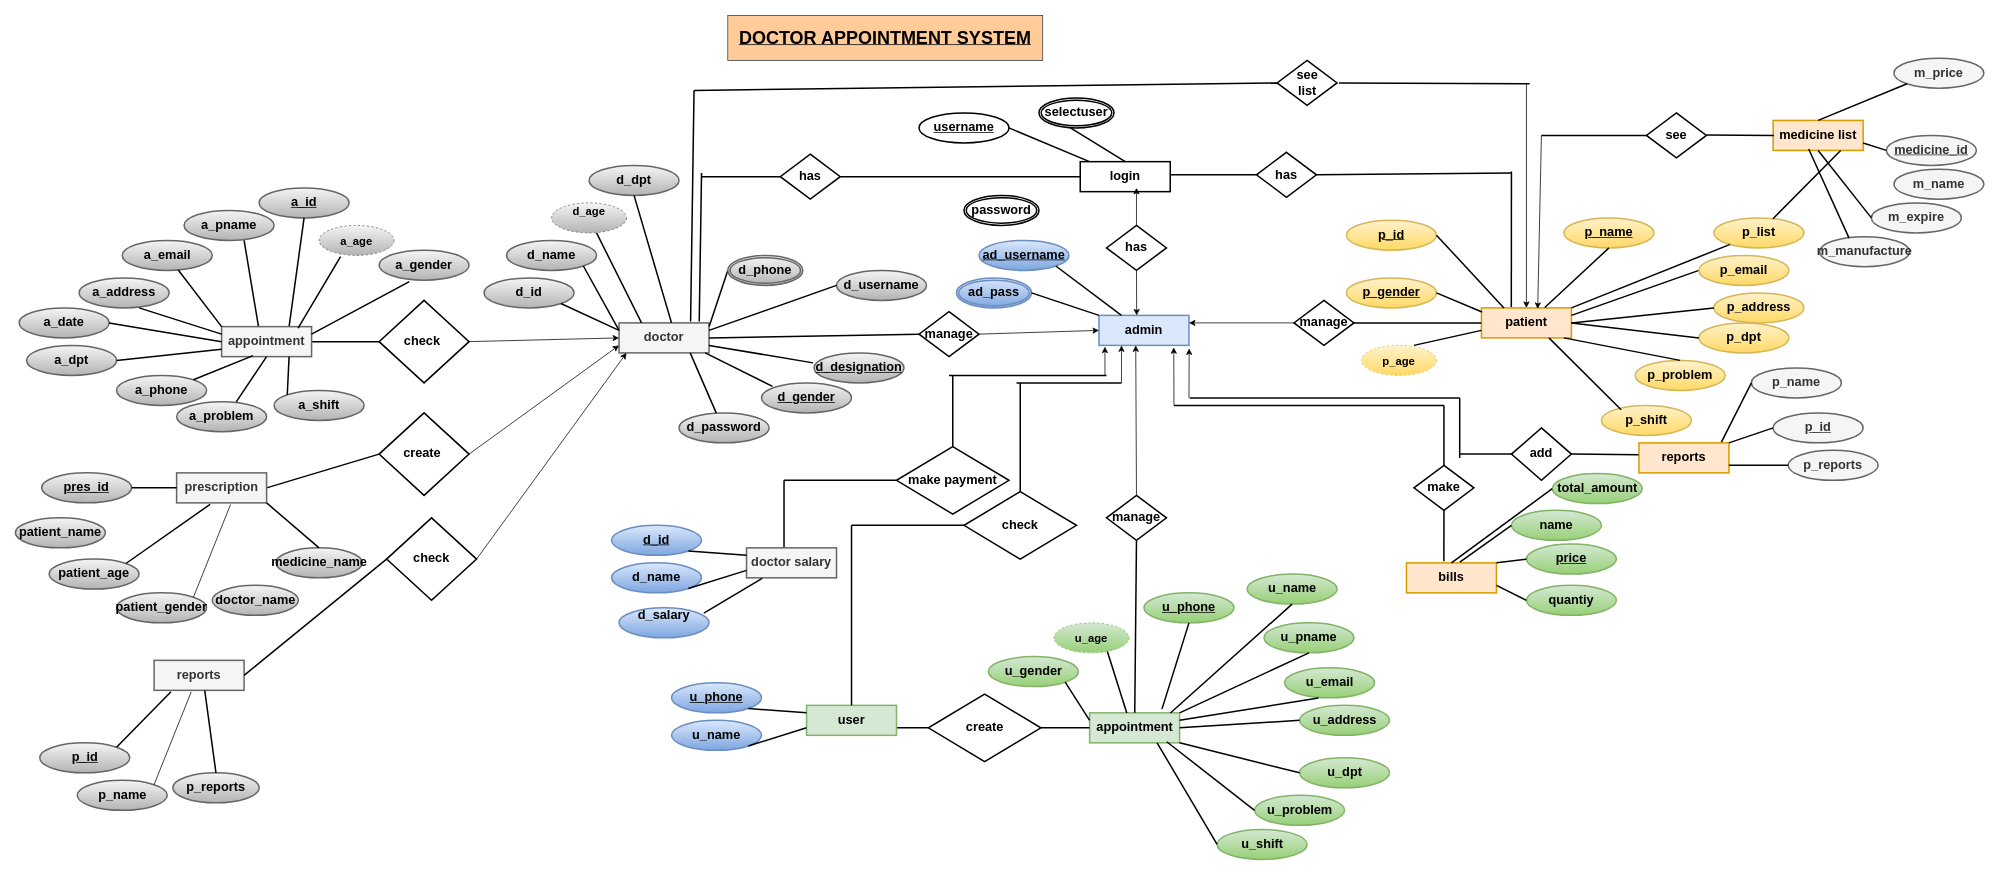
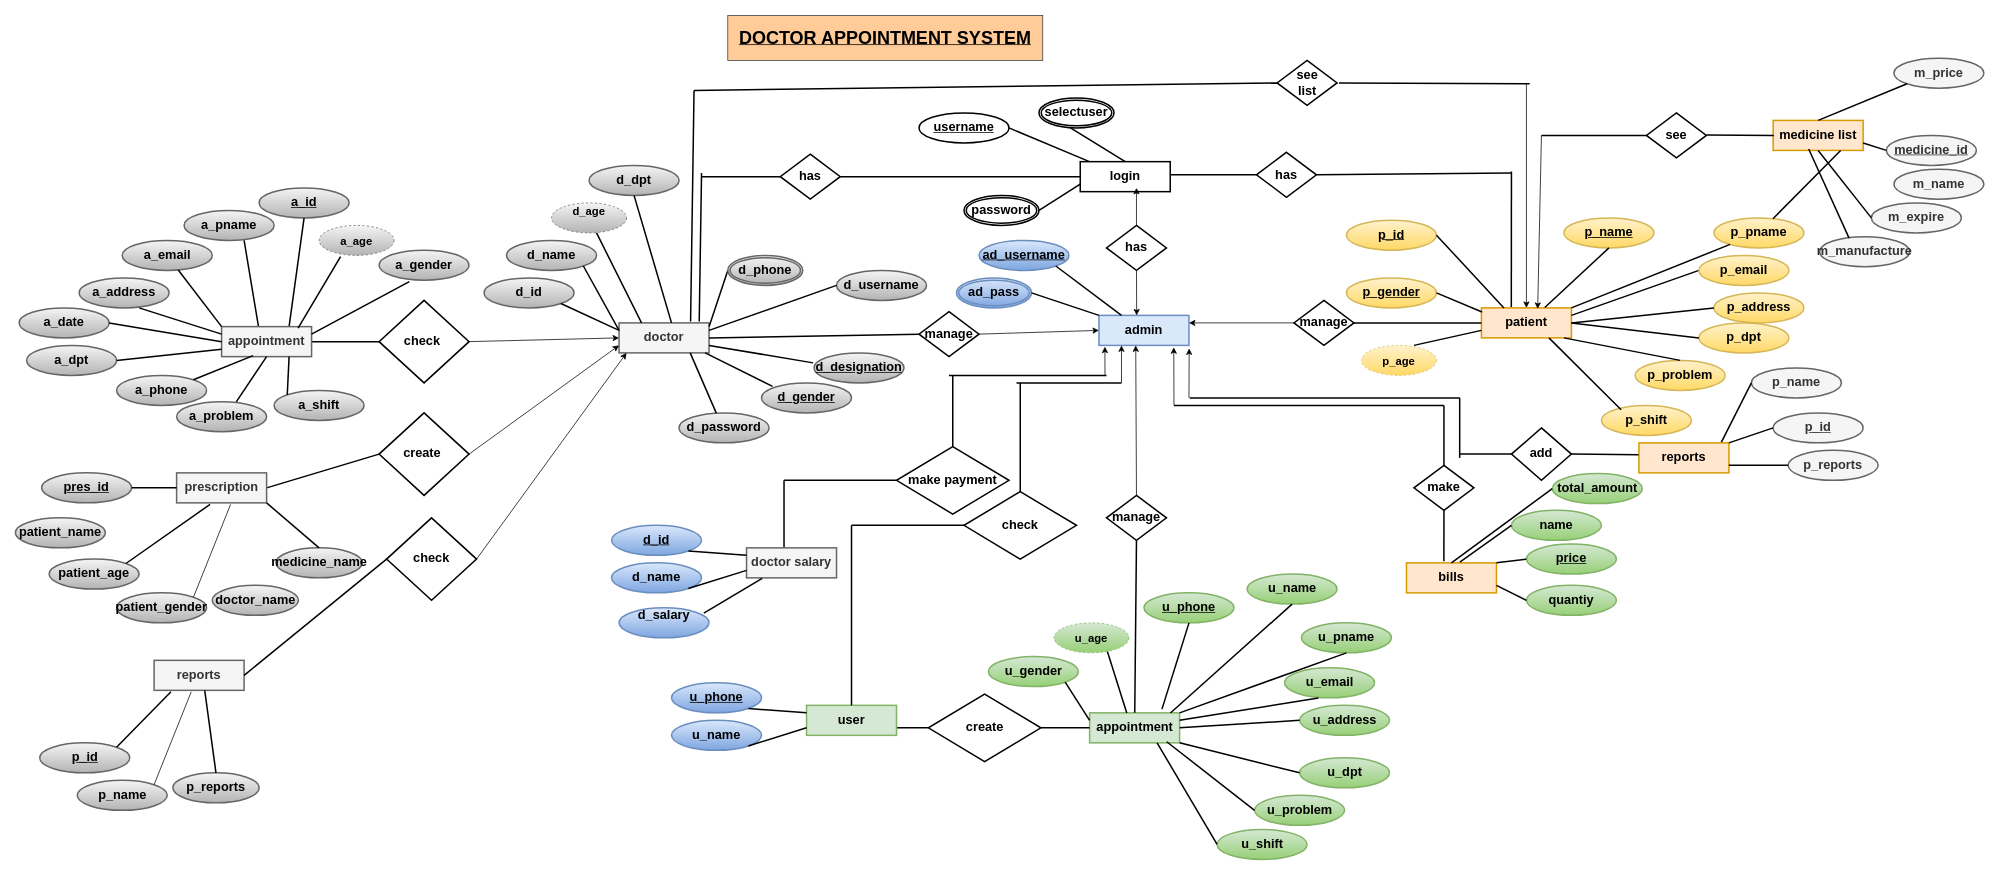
+ <mxCell id="140" value="" style="endArrow=none;html=1;rounded=0;entryX=1;entryY=0.5;entryDx=0;entryDy=0;exitX=0;exitY=0.75;exitDx=0;exitDy=0;strokeWidth=2;fontSize=17;fontStyle=1" parent="1" source="136" target="139" edge="1"><mxGeometry width="50" height="50" relative="1" as="geometry"><mxPoint x="1425" y="250" as="sourcePoint" /><mxPoint x="1495" y="150" as="targetPoint" /></mxGeometry></mxCell>
- <mxCell id="20" value="p_list" style="ellipse;whiteSpace=wrap;html=1;strokeWidth=2;fontSize=17;fontStyle=1;fillColor=#fff2cc;gradientColor=#ffd966;strokeColor=#d6b656;" parent="1" vertex="1"><mxGeometry x="2285" y="290" width="120" height="40" as="geometry" /></mxCell>
+ <mxCell id="20" value="p_pname" style="ellipse;whiteSpace=wrap;html=1;strokeWidth=2;fontSize=17;fontStyle=1;fillColor=#fff2cc;gradientColor=#ffd966;strokeColor=#d6b656;" parent="1" vertex="1"><mxGeometry x="2285" y="290" width="120" height="40" as="geometry" /></mxCell>
- <mxCell id="12" value="u_pname" style="ellipse;whiteSpace=wrap;html=1;strokeWidth=2;fontSize=17;fontStyle=1;fillColor=#d5e8d4;gradientColor=#97d077;strokeColor=#82b366;" parent="1" vertex="1"><mxGeometry x="1685" y="830" width="120" height="40" as="geometry" /></mxCell>
+ <mxCell id="12" value="u_pname" style="ellipse;whiteSpace=wrap;html=1;strokeWidth=2;fontSize=17;fontStyle=1;fillColor=#d5e8d4;gradientColor=#97d077;strokeColor=#82b366;" parent="1" vertex="1"><mxGeometry x="1735" y="830" width="120" height="40" as="geometry" /></mxCell>
